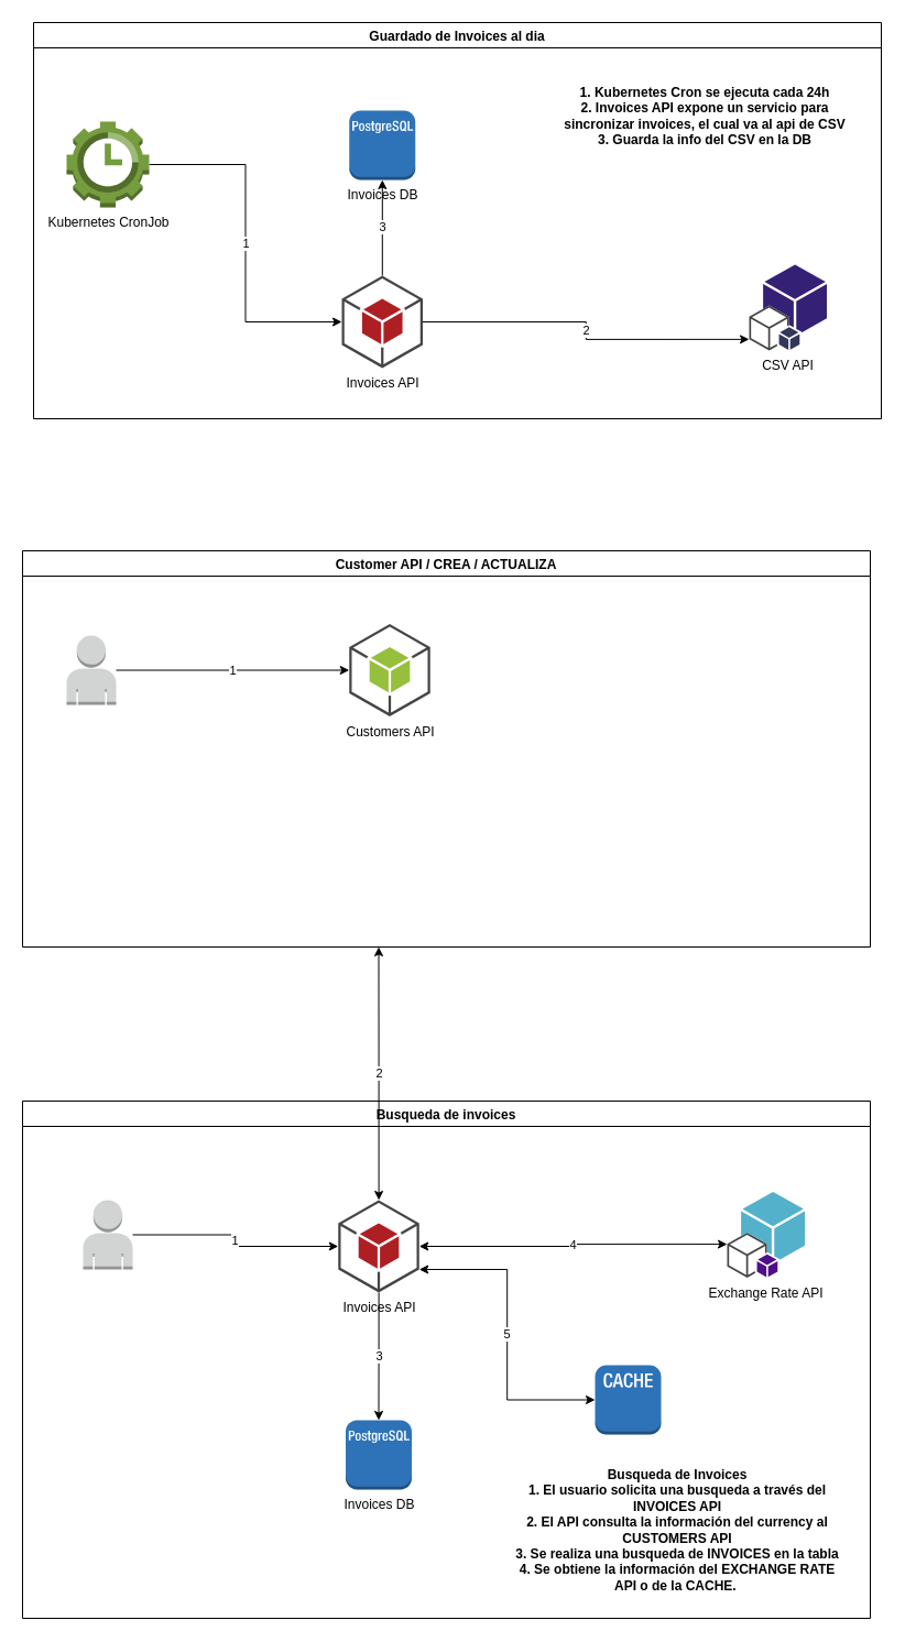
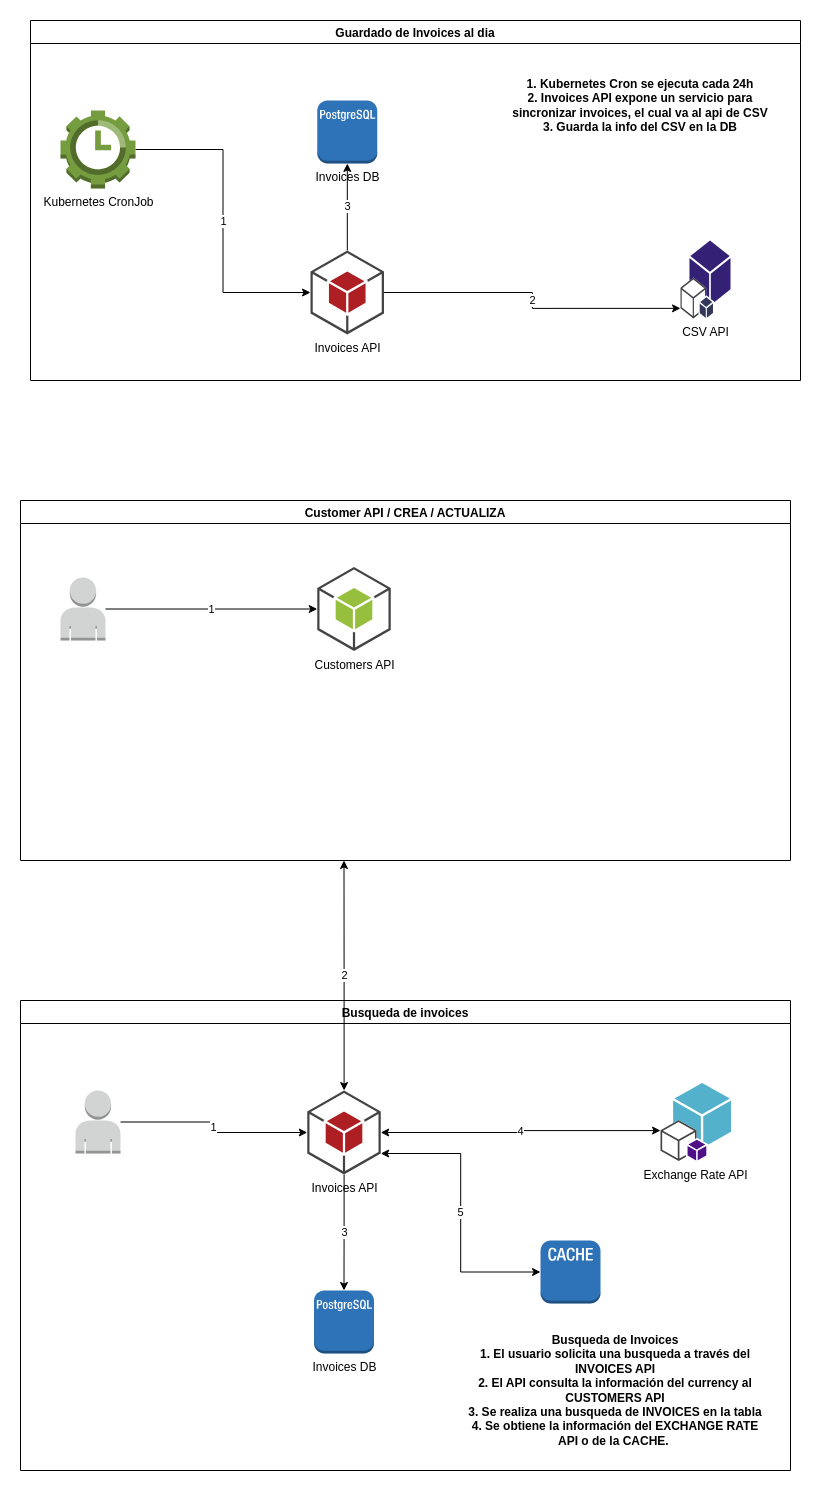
- <mxCell id="11" value="CSV API" style="outlineConnect=0;dashed=0;verticalLabelPosition=bottom;verticalAlign=top;align=center;html=1;shape=mxgraph.aws3.toolkit_for_eclipse;fillColor=#342074;gradientColor=none;" vertex="1" parent="1"><mxGeometry x="680" y="240" width="70.5" height="78" as="geometry" /></mxCell>
+ <mxCell id="11" value="CSV API" style="outlineConnect=0;dashed=0;verticalLabelPosition=bottom;verticalAlign=top;align=center;html=1;shape=mxgraph.aws3.toolkit_for_eclipse;fillColor=#342074;gradientColor=none;" vertex="1" parent="1"><mxGeometry x="680" y="240" width="50" height="78" as="geometry" /></mxCell>
